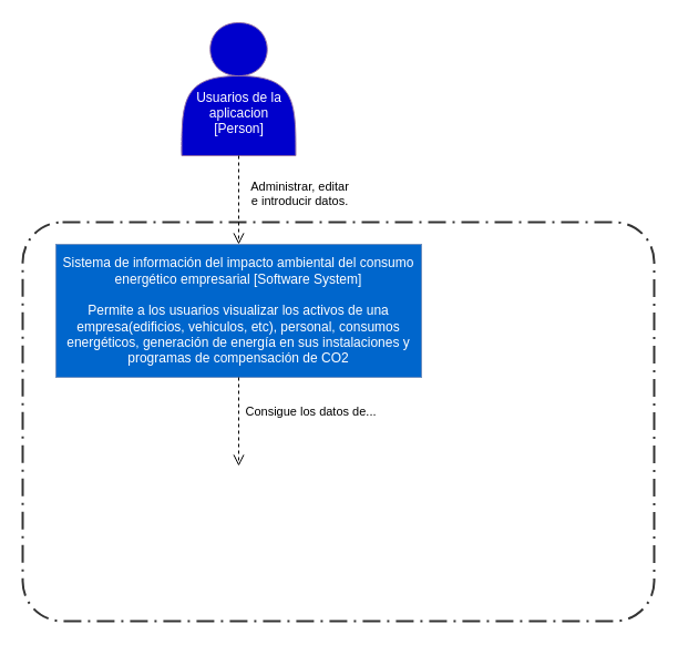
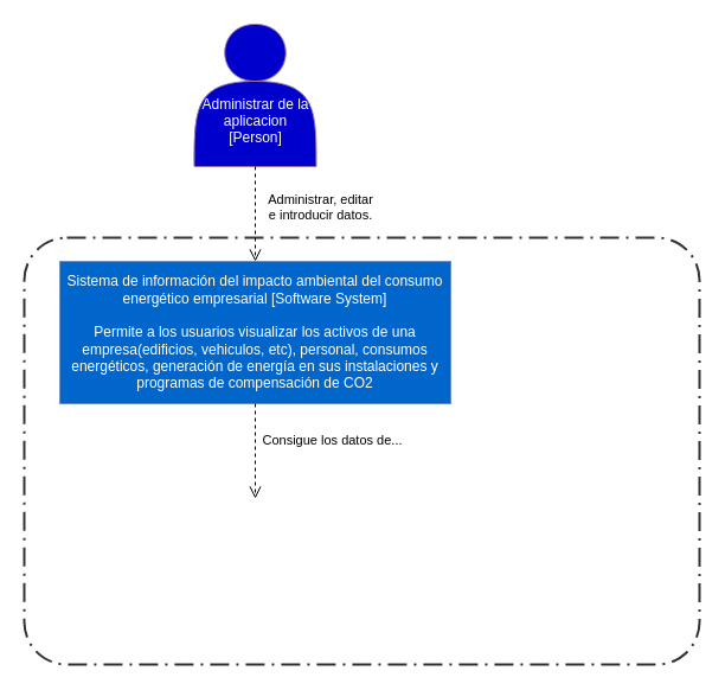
- <mxCell id="3" value="&lt;br&gt;&lt;br&gt;&lt;br&gt;&lt;font color=&quot;#ffffff&quot;&gt;Usuarios de la aplicacion [Person]&lt;/font&gt;" style="shape=actor;whiteSpace=wrap;html=1;fillColor=#0000CC;strokeColor=#9673a6;gradientColor=none;" vertex="1" parent="1"><mxGeometry x="163.5" y="20" width="103" height="120" as="geometry" /></mxCell>
+ <mxCell id="3" value="&lt;br&gt;&lt;br&gt;&lt;br&gt;&lt;font color=&quot;#ffffff&quot;&gt;Administrar de la aplicacion [Person]&lt;/font&gt;" style="shape=actor;whiteSpace=wrap;html=1;fillColor=#0000CC;strokeColor=#9673a6;gradientColor=none;" vertex="1" parent="1"><mxGeometry x="163.5" y="20" width="103" height="120" as="geometry" /></mxCell>
